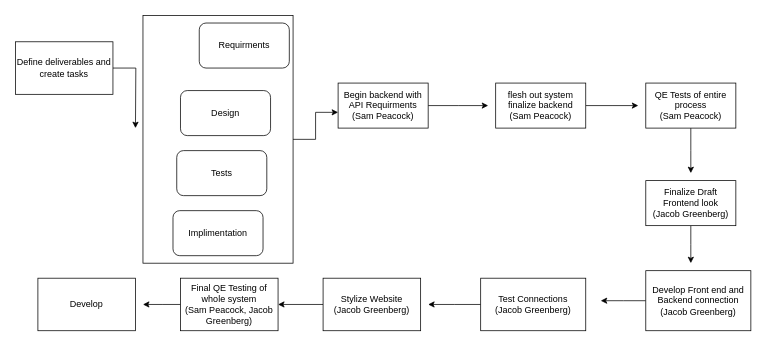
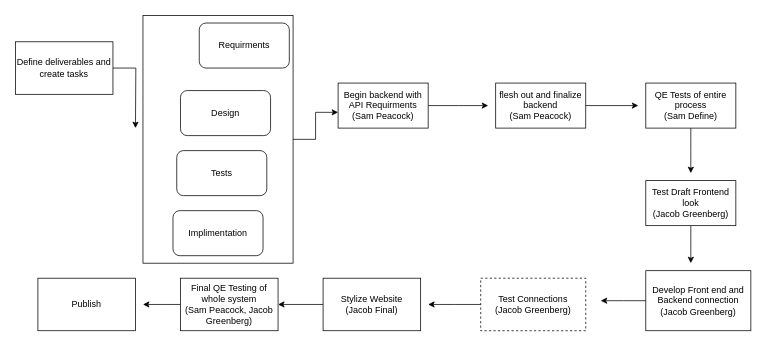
- <mxCell id="14" value="flesh out system finalize backend&lt;div&gt;(Sam Peacock)&lt;/div&gt;" style="rounded=0;whiteSpace=wrap;html=1;" vertex="1" parent="1"><mxGeometry x="660" y="110" width="120" height="60" as="geometry" /></mxCell>
+ <mxCell id="14" value="flesh out and finalize backend&lt;div&gt;(Sam Peacock)&lt;/div&gt;" style="rounded=0;whiteSpace=wrap;html=1;" vertex="1" parent="1"><mxGeometry x="660" y="110" width="120" height="60" as="geometry" /></mxCell>
- <mxCell id="16" value="QE Tests of entire process&lt;div&gt;(Sam Peacock)&lt;/div&gt;" style="rounded=0;whiteSpace=wrap;html=1;" vertex="1" parent="1"><mxGeometry x="860" y="110" width="120" height="60" as="geometry" /></mxCell>
+ <mxCell id="16" value="QE Tests of entire process&lt;div&gt;(Sam Define)&lt;/div&gt;" style="rounded=0;whiteSpace=wrap;html=1;" vertex="1" parent="1"><mxGeometry x="860" y="110" width="120" height="60" as="geometry" /></mxCell>
- <mxCell id="18" value="Finalize Draft Frontend look&lt;div&gt;(Jacob Greenberg)&lt;/div&gt;" style="rounded=0;whiteSpace=wrap;html=1;" vertex="1" parent="1"><mxGeometry x="860" y="240" width="120" height="60" as="geometry" /></mxCell>
+ <mxCell id="18" value="Test Draft Frontend look&lt;div&gt;(Jacob Greenberg)&lt;/div&gt;" style="rounded=0;whiteSpace=wrap;html=1;" vertex="1" parent="1"><mxGeometry x="860" y="240" width="120" height="60" as="geometry" /></mxCell>
- <mxCell id="27" value="Develop" style="rounded=0;whiteSpace=wrap;html=1;" vertex="1" parent="1"><mxGeometry x="50" y="370" width="130" height="70" as="geometry" /></mxCell>
+ <mxCell id="27" value="Publish" style="rounded=0;whiteSpace=wrap;html=1;" vertex="1" parent="1"><mxGeometry x="50" y="370" width="130" height="70" as="geometry" /></mxCell>
- <mxCell id="24" value="Stylize Website&lt;div&gt;(Jacob Greenberg)&lt;/div&gt;" style="rounded=0;whiteSpace=wrap;html=1;" vertex="1" parent="1"><mxGeometry x="430" y="370" width="130" height="70" as="geometry" /></mxCell>
+ <mxCell id="24" value="Stylize Website&lt;div&gt;(Jacob Final)&lt;/div&gt;" style="rounded=0;whiteSpace=wrap;html=1;" vertex="1" parent="1"><mxGeometry x="430" y="370" width="130" height="70" as="geometry" /></mxCell>
- <mxCell id="22" value="Test Connections&lt;div&gt;(Jacob Greenberg)&lt;/div&gt;" style="rounded=0;whiteSpace=wrap;html=1;" vertex="1" parent="1"><mxGeometry x="640" y="370" width="140" height="70" as="geometry" /></mxCell>
+ <mxCell id="22" value="Test Connections&lt;div&gt;(Jacob Greenberg)&lt;/div&gt;" style="rounded=0;whiteSpace=wrap;html=1;dashed=1;" vertex="1" parent="1"><mxGeometry x="640" y="370" width="140" height="70" as="geometry" /></mxCell>
